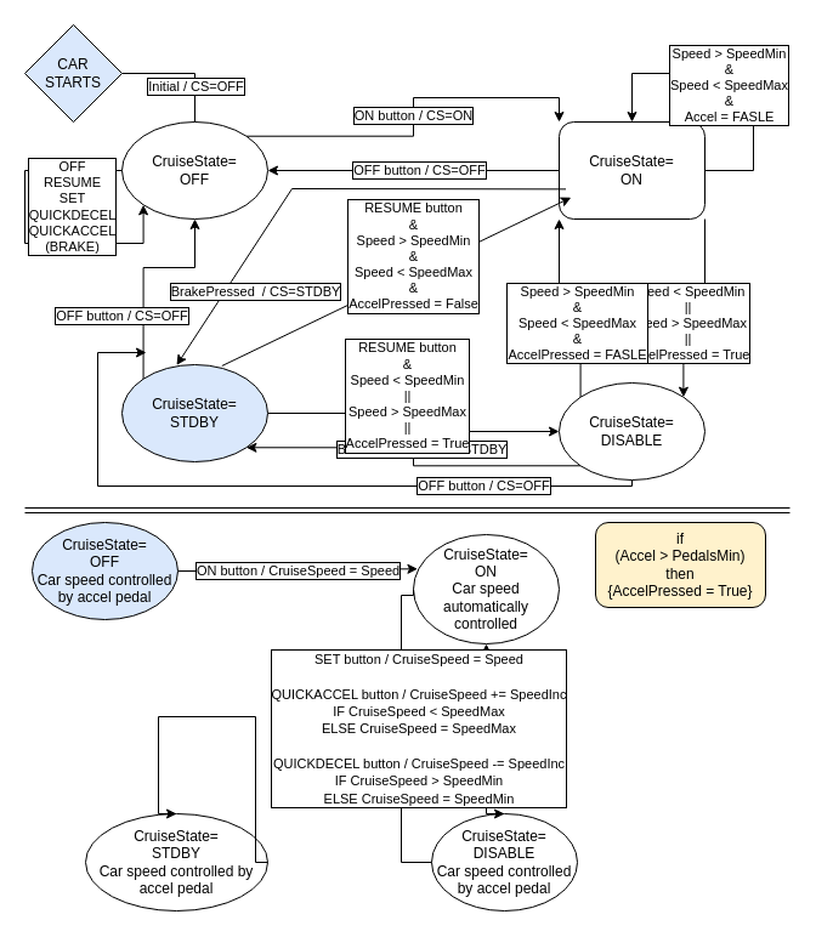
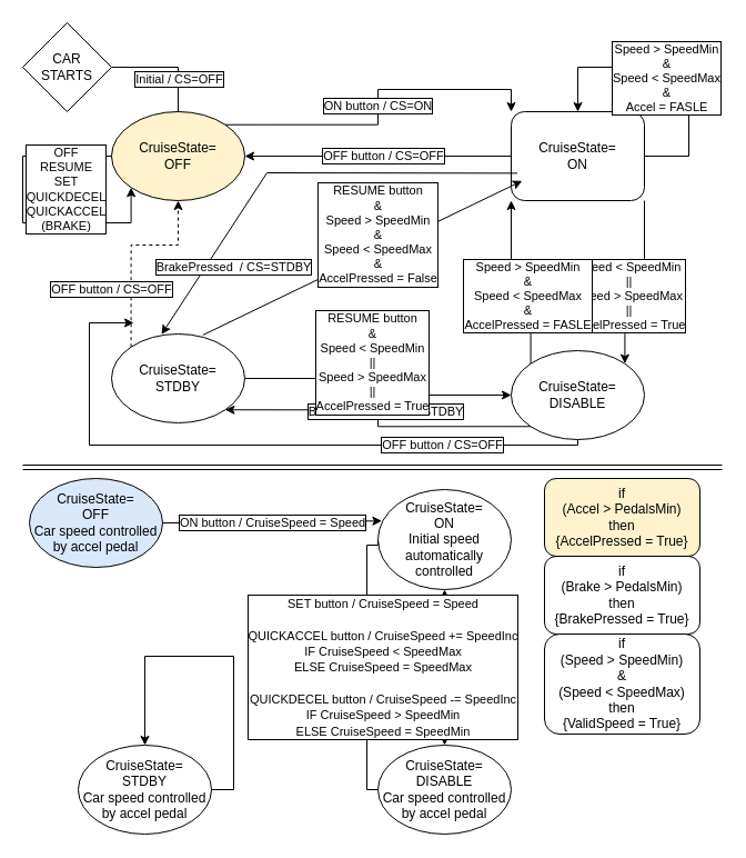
- <mxCell id="20" value="CAR&lt;br&gt;STARTS" style="rhombus;whiteSpace=wrap;html=1;fillColor=#dae8fc;" parent="1" vertex="1"><mxGeometry x="20" y="20" width="80" height="80" as="geometry" /></mxCell>
+ <mxCell id="20" value="CAR&lt;br&gt;STARTS" style="rhombus;whiteSpace=wrap;html=1;" parent="1" vertex="1"><mxGeometry x="20" y="20" width="80" height="80" as="geometry" /></mxCell>
- <mxCell id="3" value="CruiseState=&lt;br&gt;OFF" style="ellipse;whiteSpace=wrap;html=1;" parent="1" vertex="1"><mxGeometry x="100" y="100" width="120" height="80" as="geometry" /></mxCell>
+ <mxCell id="3" value="CruiseState=&lt;br&gt;OFF" style="ellipse;whiteSpace=wrap;html=1;fillColor=#fff2cc;" parent="1" vertex="1"><mxGeometry x="100" y="100" width="120" height="80" as="geometry" /></mxCell>
- <mxCell id="16" value="OFF button / CS=OFF" style="edgeStyle=orthogonalEdgeStyle;rounded=0;orthogonalLoop=1;jettySize=auto;html=1;exitX=0;exitY=0;exitDx=0;exitDy=0;entryX=0.5;entryY=1;entryDx=0;entryDy=0;labelBorderColor=default;" parent="1" source="17" target="3" edge="1"><mxGeometry x="-0.406" y="18" relative="1" as="geometry"><Array as="points"><mxPoint x="118" y="220" /><mxPoint x="160" y="220" /></Array><mxPoint as="offset" /></mxGeometry></mxCell>
+ <mxCell id="16" value="OFF button / CS=OFF" style="edgeStyle=orthogonalEdgeStyle;rounded=0;orthogonalLoop=1;jettySize=auto;html=1;exitX=0;exitY=0;exitDx=0;exitDy=0;entryX=0.5;entryY=1;entryDx=0;entryDy=0;labelBorderColor=default;dashed=1;" parent="1" source="17" target="3" edge="1"><mxGeometry x="-0.406" y="18" relative="1" as="geometry"><Array as="points"><mxPoint x="118" y="220" /><mxPoint x="160" y="220" /></Array><mxPoint as="offset" /></mxGeometry></mxCell>
- <mxCell id="17" value="CruiseState=&lt;br&gt;STDBY" style="ellipse;whiteSpace=wrap;html=1;fillColor=#dae8fc;" parent="1" vertex="1"><mxGeometry x="100" y="300" width="120" height="80" as="geometry" /></mxCell>
+ <mxCell id="17" value="CruiseState=&lt;br&gt;STDBY" style="ellipse;whiteSpace=wrap;html=1;" parent="1" vertex="1"><mxGeometry x="100" y="300" width="120" height="80" as="geometry" /></mxCell>
- <mxCell id="26" value="CruiseState=&lt;br&gt;ON&lt;br&gt;Car speed automatically controlled" style="ellipse;whiteSpace=wrap;html=1;" parent="1" vertex="1"><mxGeometry x="340" y="440" width="120" height="90" as="geometry" /></mxCell>
+ <mxCell id="26" value="CruiseState=&lt;br&gt;ON&lt;br&gt;Initial speed automatically controlled" style="ellipse;whiteSpace=wrap;html=1;" parent="1" vertex="1"><mxGeometry x="340" y="440" width="120" height="90" as="geometry" /></mxCell>
+ <mxCell id="35" value="if&lt;br&gt;(Brake &amp;gt; PedalsMin)&lt;br&gt;then&lt;br&gt;{BrakePressed = True}" style="rounded=1;whiteSpace=wrap;html=1;" parent="1" vertex="1"><mxGeometry x="490" y="500" width="140" height="70" as="geometry" /></mxCell>
+ <mxCell id="36" value="if&lt;br&gt;(Speed &amp;gt; SpeedMin)&lt;br&gt;&amp;amp;&lt;br&gt;(Speed &amp;lt; SpeedMax)&lt;br&gt;then&lt;br&gt;{ValidSpeed = True}" style="rounded=1;whiteSpace=wrap;html=1;" vertex="1" parent="1"><mxGeometry x="490" y="570" width="140" height="90" as="geometry" /></mxCell>
- <mxCell id="28" value="CruiseState=&lt;br&gt;STDBY&lt;br&gt;Car speed controlled by accel pedal" style="ellipse;whiteSpace=wrap;html=1;" parent="1" vertex="1"><mxGeometry x="70" y="670" width="150" height="80" as="geometry" /></mxCell>
+ <mxCell id="28" value="CruiseState=&lt;br&gt;STDBY&lt;br&gt;Car speed controlled by accel pedal" style="ellipse;whiteSpace=wrap;html=1;" parent="1" vertex="1"><mxGeometry x="70" y="670" width="120" height="80" as="geometry" /></mxCell>
- <mxCell id="27" value="CruiseState=&lt;br&gt;DISABLE&lt;br&gt;Car speed controlled by accel pedal" style="ellipse;whiteSpace=wrap;html=1;" parent="1" vertex="1"><mxGeometry x="355" y="670" width="120" height="80" as="geometry" /></mxCell>
+ <mxCell id="27" value="CruiseState=&lt;br&gt;DISABLE&lt;br&gt;Car speed controlled by accel pedal" style="ellipse;whiteSpace=wrap;html=1;" parent="1" vertex="1"><mxGeometry x="340" y="670" width="120" height="80" as="geometry" /></mxCell>
